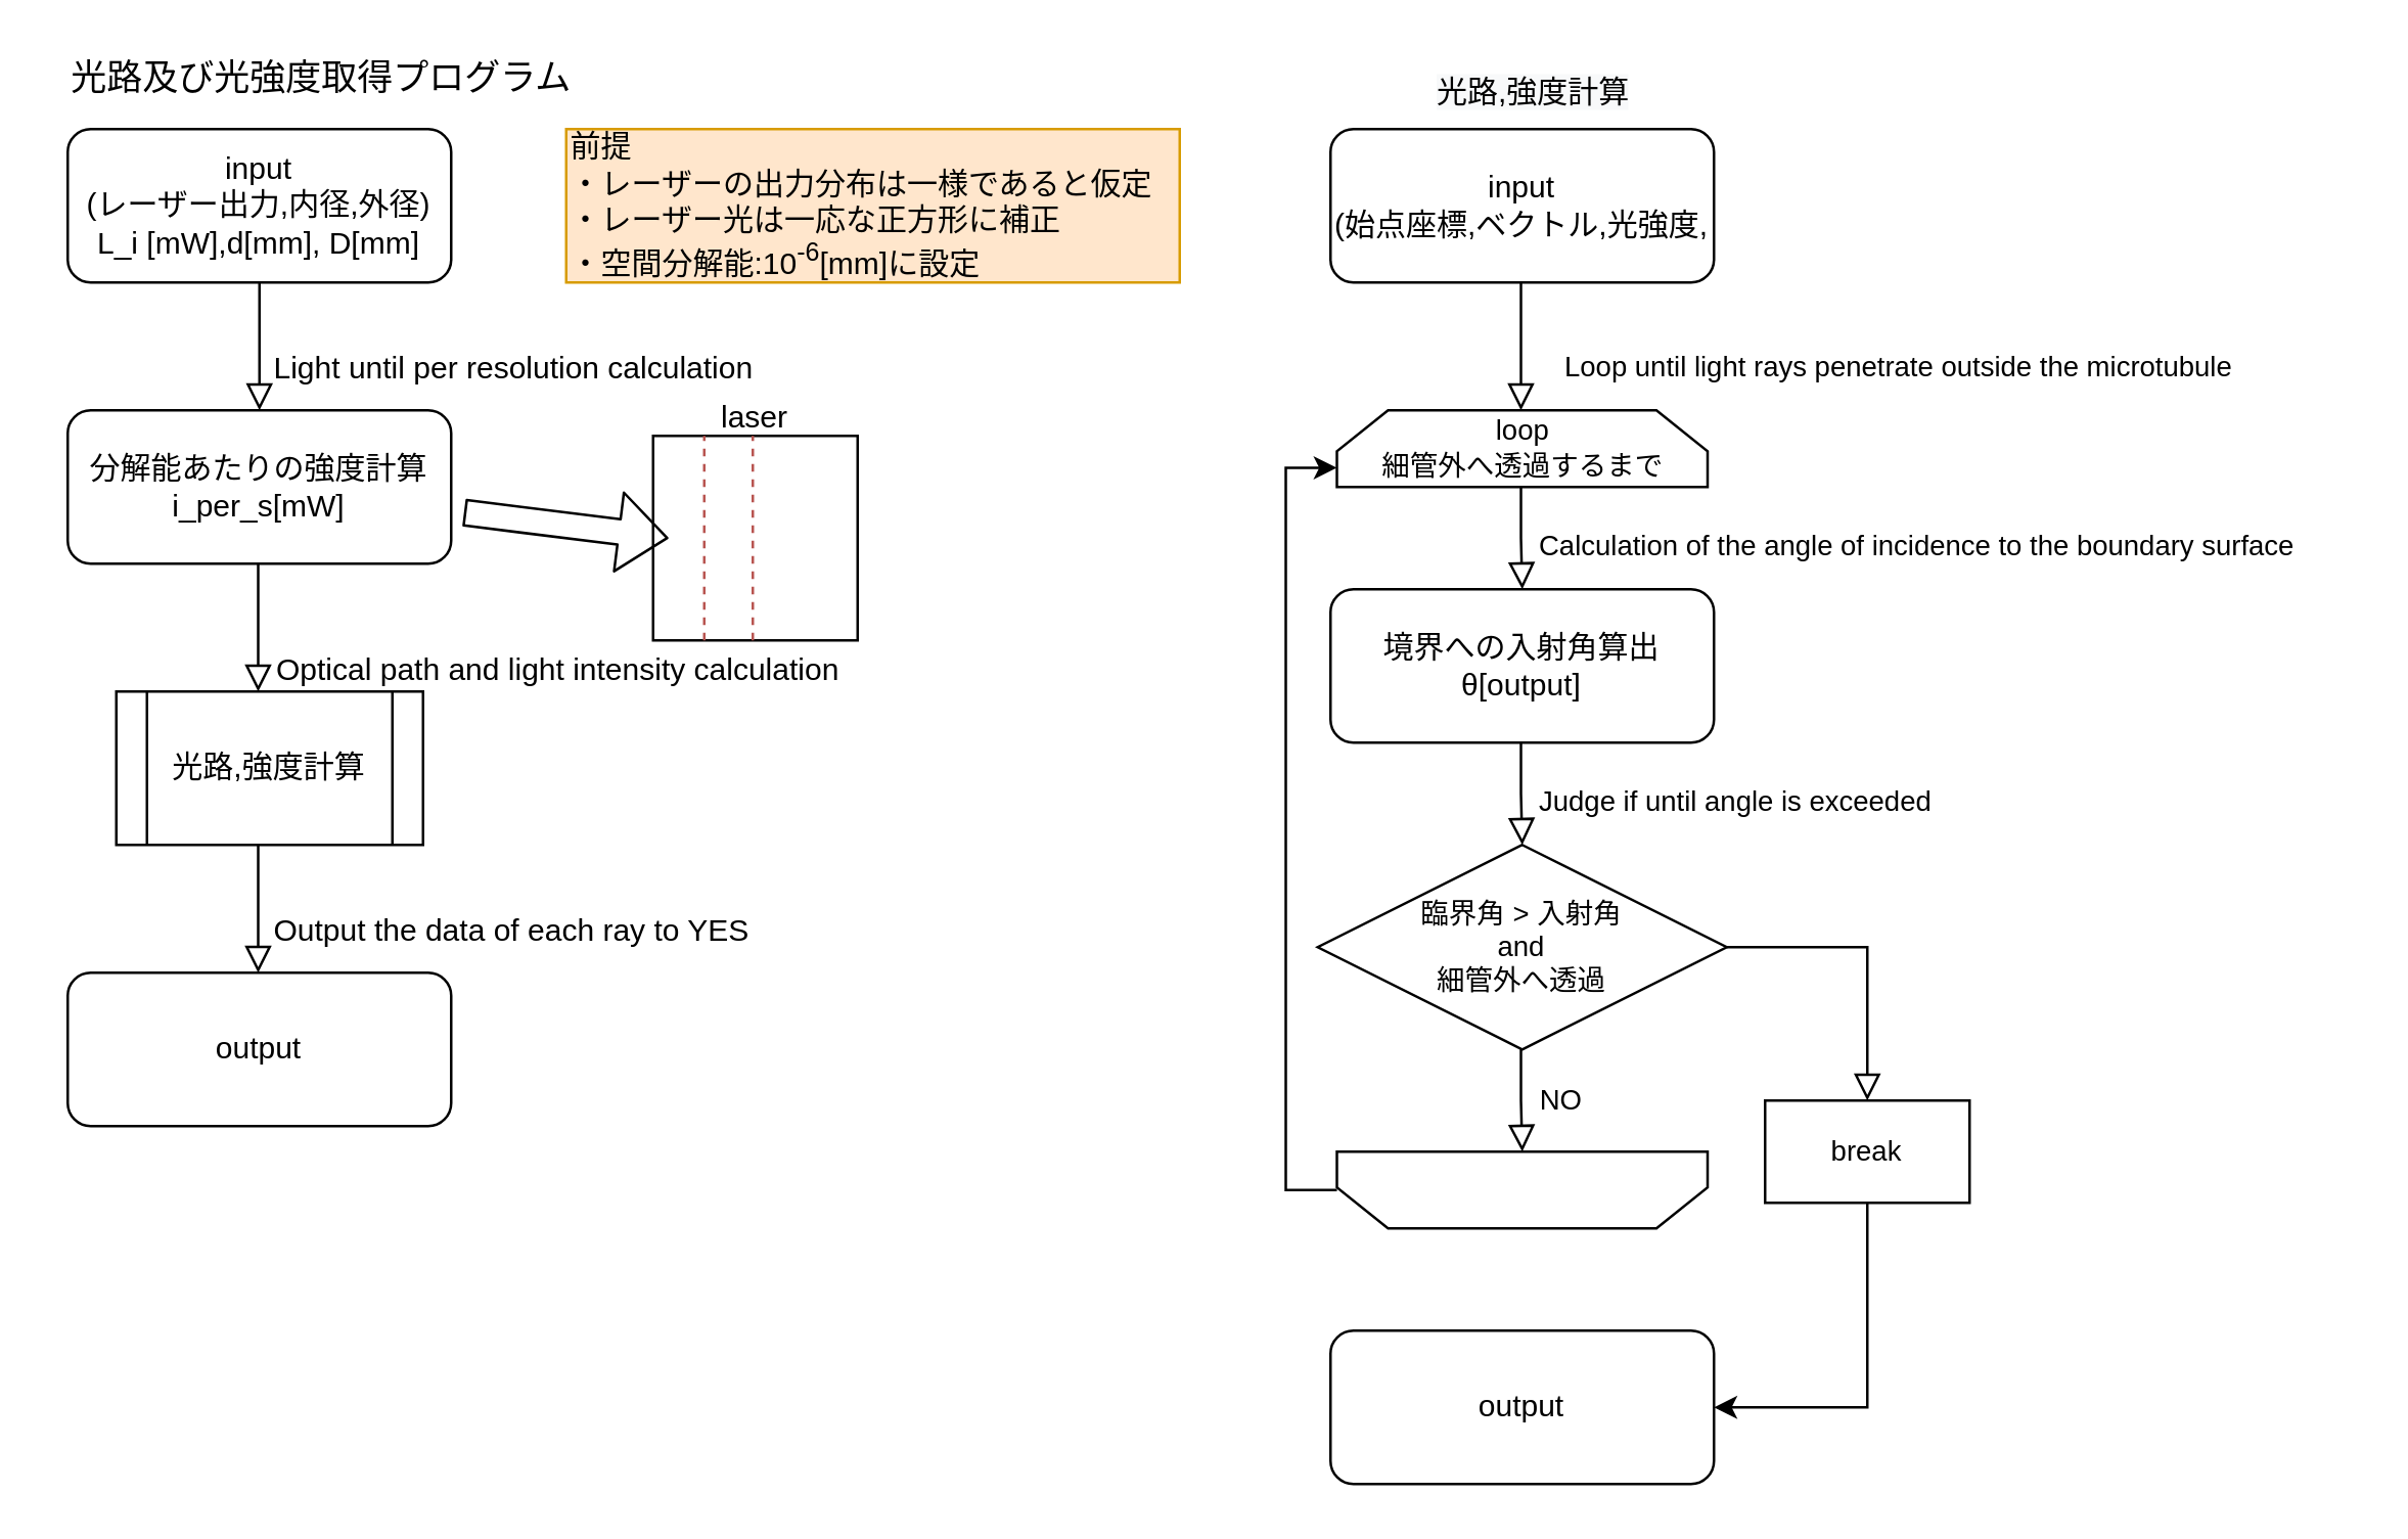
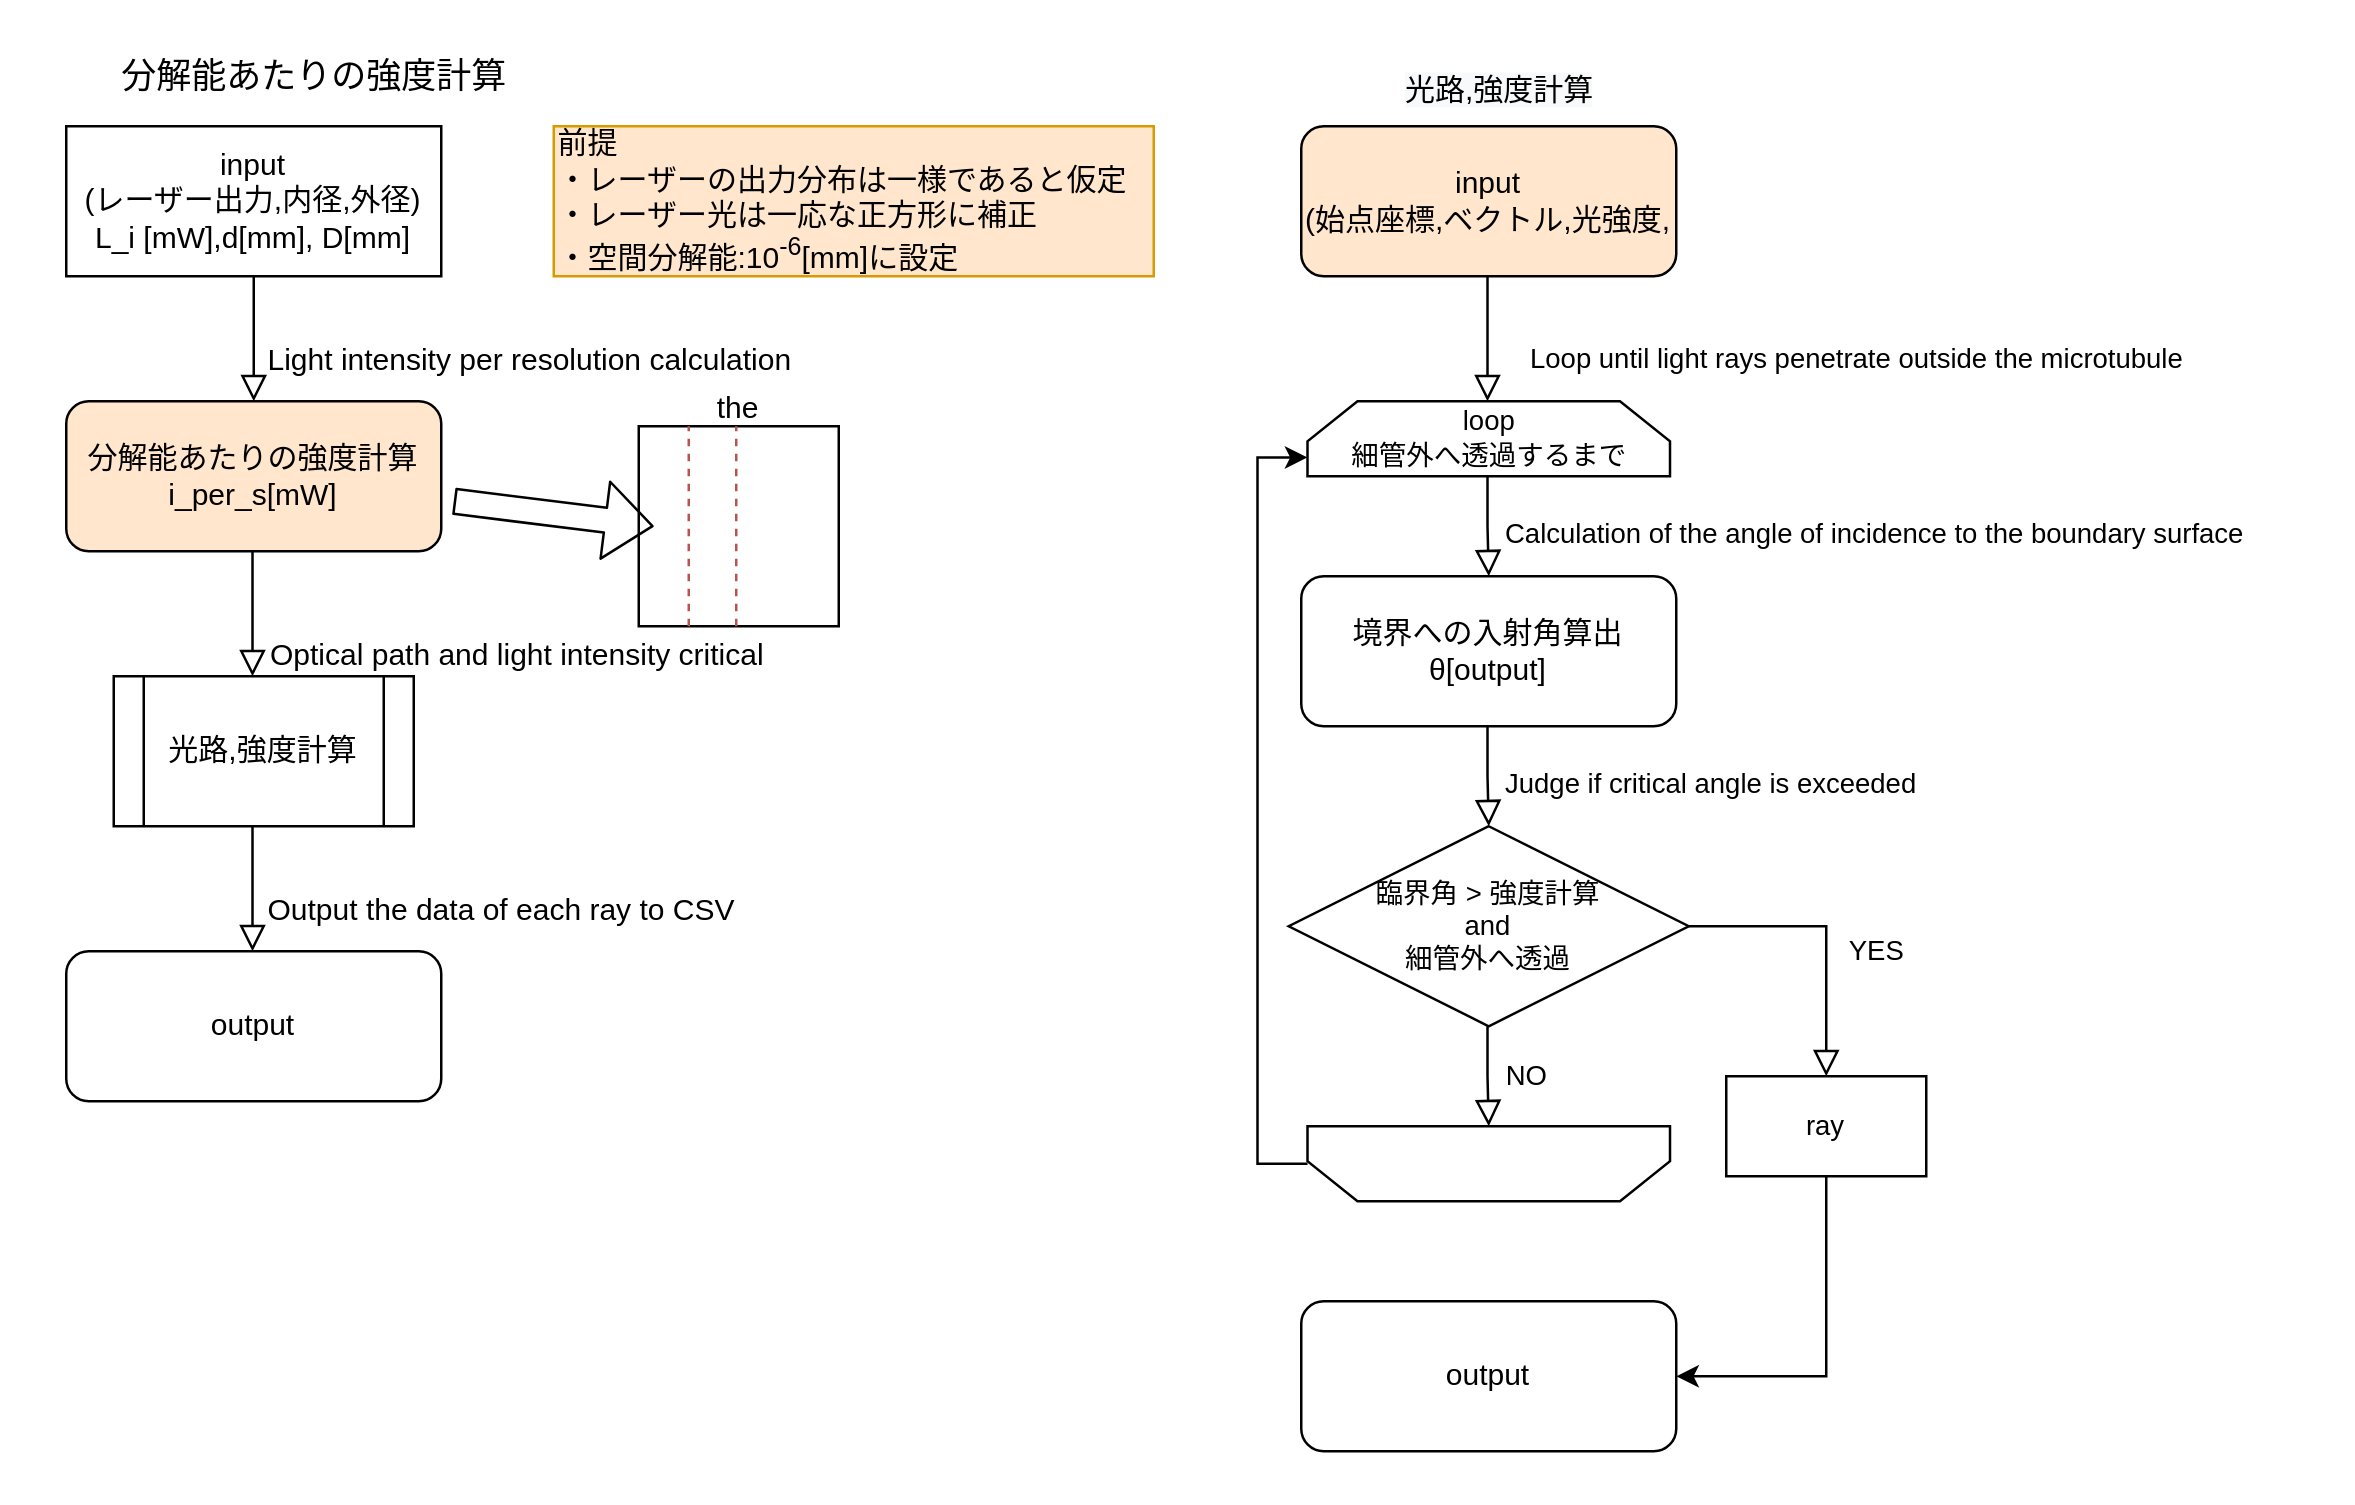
- <mxCell id="11" value="光路及び光強度取得プログラム" style="text;html=1;align=center;verticalAlign=middle;resizable=0;points=[];autosize=1;strokeColor=none;fontSize=14;" parent="1" vertex="1"><mxGeometry x="20" y="20" width="210" height="20" as="geometry" /></mxCell>
+ <mxCell id="11" value="分解能あたりの強度計算" style="text;html=1;align=center;verticalAlign=middle;resizable=0;points=[];autosize=1;strokeColor=none;fontSize=14;" parent="1" vertex="1"><mxGeometry x="20" y="20" width="210" height="20" as="geometry" /></mxCell>
- <mxCell id="3" value="input&lt;br&gt;(レーザー出力,内径,外径)&lt;br&gt;L_i [mW],d[mm], D[mm]" style="rounded=1;whiteSpace=wrap;html=1;fontSize=12;glass=0;strokeWidth=1;shadow=0;" parent="1" vertex="1"><mxGeometry x="26" y="50" width="150" height="60" as="geometry" /></mxCell>
+ <mxCell id="3" value="input&lt;br&gt;(レーザー出力,内径,外径)&lt;br&gt;L_i [mW],d[mm], D[mm]" style="whiteSpace=wrap;html=1;fontSize=12;glass=0;strokeWidth=1;shadow=0;rounded=0;" parent="1" vertex="1"><mxGeometry x="26" y="50" width="150" height="60" as="geometry" /></mxCell>
- <mxCell id="19" value="input&lt;br&gt;(始点座標,ベクトル,光強度," style="rounded=1;whiteSpace=wrap;html=1;fontSize=12;glass=0;strokeWidth=1;shadow=0;" parent="1" vertex="1"><mxGeometry x="520" y="50" width="150" height="60" as="geometry" /></mxCell>
+ <mxCell id="19" value="input&lt;br&gt;(始点座標,ベクトル,光強度," style="rounded=1;whiteSpace=wrap;html=1;fontSize=12;glass=0;strokeWidth=1;shadow=0;fillColor=#ffe6cc;" parent="1" vertex="1"><mxGeometry x="520" y="50" width="150" height="60" as="geometry" /></mxCell>
- <mxCell id="14" value="Light until per resolution calculation" style="text;whiteSpace=wrap;html=1;" parent="1" vertex="1"><mxGeometry x="105" y="130" width="230" height="30" as="geometry" /></mxCell>
+ <mxCell id="14" value="Light intensity per resolution calculation" style="text;whiteSpace=wrap;html=1;" parent="1" vertex="1"><mxGeometry x="105" y="130" width="230" height="30" as="geometry" /></mxCell>
- <mxCell id="10" value="laser" style="text;html=1;strokeColor=none;fillColor=none;align=center;verticalAlign=middle;whiteSpace=wrap;rounded=0;" parent="1" vertex="1"><mxGeometry x="273" y="153" width="44" height="20" as="geometry" /></mxCell>
+ <mxCell id="10" value="the" style="text;html=1;strokeColor=none;fillColor=none;align=center;verticalAlign=middle;whiteSpace=wrap;rounded=0;" parent="1" vertex="1"><mxGeometry x="273" y="153" width="44" height="20" as="geometry" /></mxCell>
- <mxCell id="4" value="分解能あたりの強度計算&lt;br&gt;i_per_s[mW]" style="rounded=1;whiteSpace=wrap;html=1;fontSize=12;glass=0;strokeWidth=1;shadow=0;" parent="1" vertex="1"><mxGeometry x="26" y="160" width="150" height="60" as="geometry" /></mxCell>
+ <mxCell id="4" value="分解能あたりの強度計算&lt;br&gt;i_per_s[mW]" style="rounded=1;whiteSpace=wrap;html=1;fontSize=12;glass=0;strokeWidth=1;shadow=0;fillColor=#ffe6cc;" parent="1" vertex="1"><mxGeometry x="26" y="160" width="150" height="60" as="geometry" /></mxCell>
- <mxCell id="15" value="Optical path and light intensity calculation" style="text;whiteSpace=wrap;html=1;" parent="1" vertex="1"><mxGeometry x="106" y="248" width="250" height="30" as="geometry" /></mxCell>
+ <mxCell id="15" value="Optical path and light intensity critical" style="text;whiteSpace=wrap;html=1;" parent="1" vertex="1"><mxGeometry x="106" y="248" width="250" height="30" as="geometry" /></mxCell>
- <mxCell id="37" value="Judge if until angle is exceeded" style="text;whiteSpace=wrap;html=1;fontSize=11;" parent="1" vertex="1"><mxGeometry x="600" y="300" width="190" height="30" as="geometry" /></mxCell>
+ <mxCell id="37" value="Judge if critical angle is exceeded" style="text;whiteSpace=wrap;html=1;fontSize=11;" parent="1" vertex="1"><mxGeometry x="600" y="300" width="190" height="30" as="geometry" /></mxCell>
- <mxCell id="18" value="Output the data of each ray to YES" style="text;whiteSpace=wrap;html=1;" parent="1" vertex="1"><mxGeometry x="105" y="350" width="210" height="30" as="geometry" /></mxCell>
+ <mxCell id="18" value="Output the data of each ray to CSV" style="text;whiteSpace=wrap;html=1;" parent="1" vertex="1"><mxGeometry x="105" y="350" width="210" height="30" as="geometry" /></mxCell>
- <mxCell id="23" value="臨界角 &amp;gt; 入射角&lt;br&gt;and&lt;br&gt;細管外へ透過" style="rhombus;whiteSpace=wrap;html=1;fontSize=11;strokeColor=#000000;fillColor=none;" parent="1" vertex="1"><mxGeometry x="515" y="330" width="160" height="80" as="geometry" /></mxCell>
+ <mxCell id="23" value="臨界角 &amp;gt; 強度計算&lt;br&gt;and&lt;br&gt;細管外へ透過" style="rhombus;whiteSpace=wrap;html=1;fontSize=11;strokeColor=#000000;fillColor=none;" parent="1" vertex="1"><mxGeometry x="515" y="330" width="160" height="80" as="geometry" /></mxCell>
+ <mxCell id="38" value="YES" style="text;html=1;align=center;verticalAlign=middle;resizable=0;points=[];autosize=1;strokeColor=none;fontSize=11;" parent="1" vertex="1"><mxGeometry x="730" y="370" width="40" height="20" as="geometry" /></mxCell>
- <mxCell id="33" value="break" style="rounded=0;whiteSpace=wrap;html=1;fontSize=11;strokeColor=#000000;fillColor=none;" parent="1" vertex="1"><mxGeometry x="690" y="430" width="80" height="40" as="geometry" /></mxCell>
+ <mxCell id="33" value="ray" style="rounded=0;whiteSpace=wrap;html=1;fontSize=11;strokeColor=#000000;fillColor=none;" parent="1" vertex="1"><mxGeometry x="690" y="430" width="80" height="40" as="geometry" /></mxCell>
